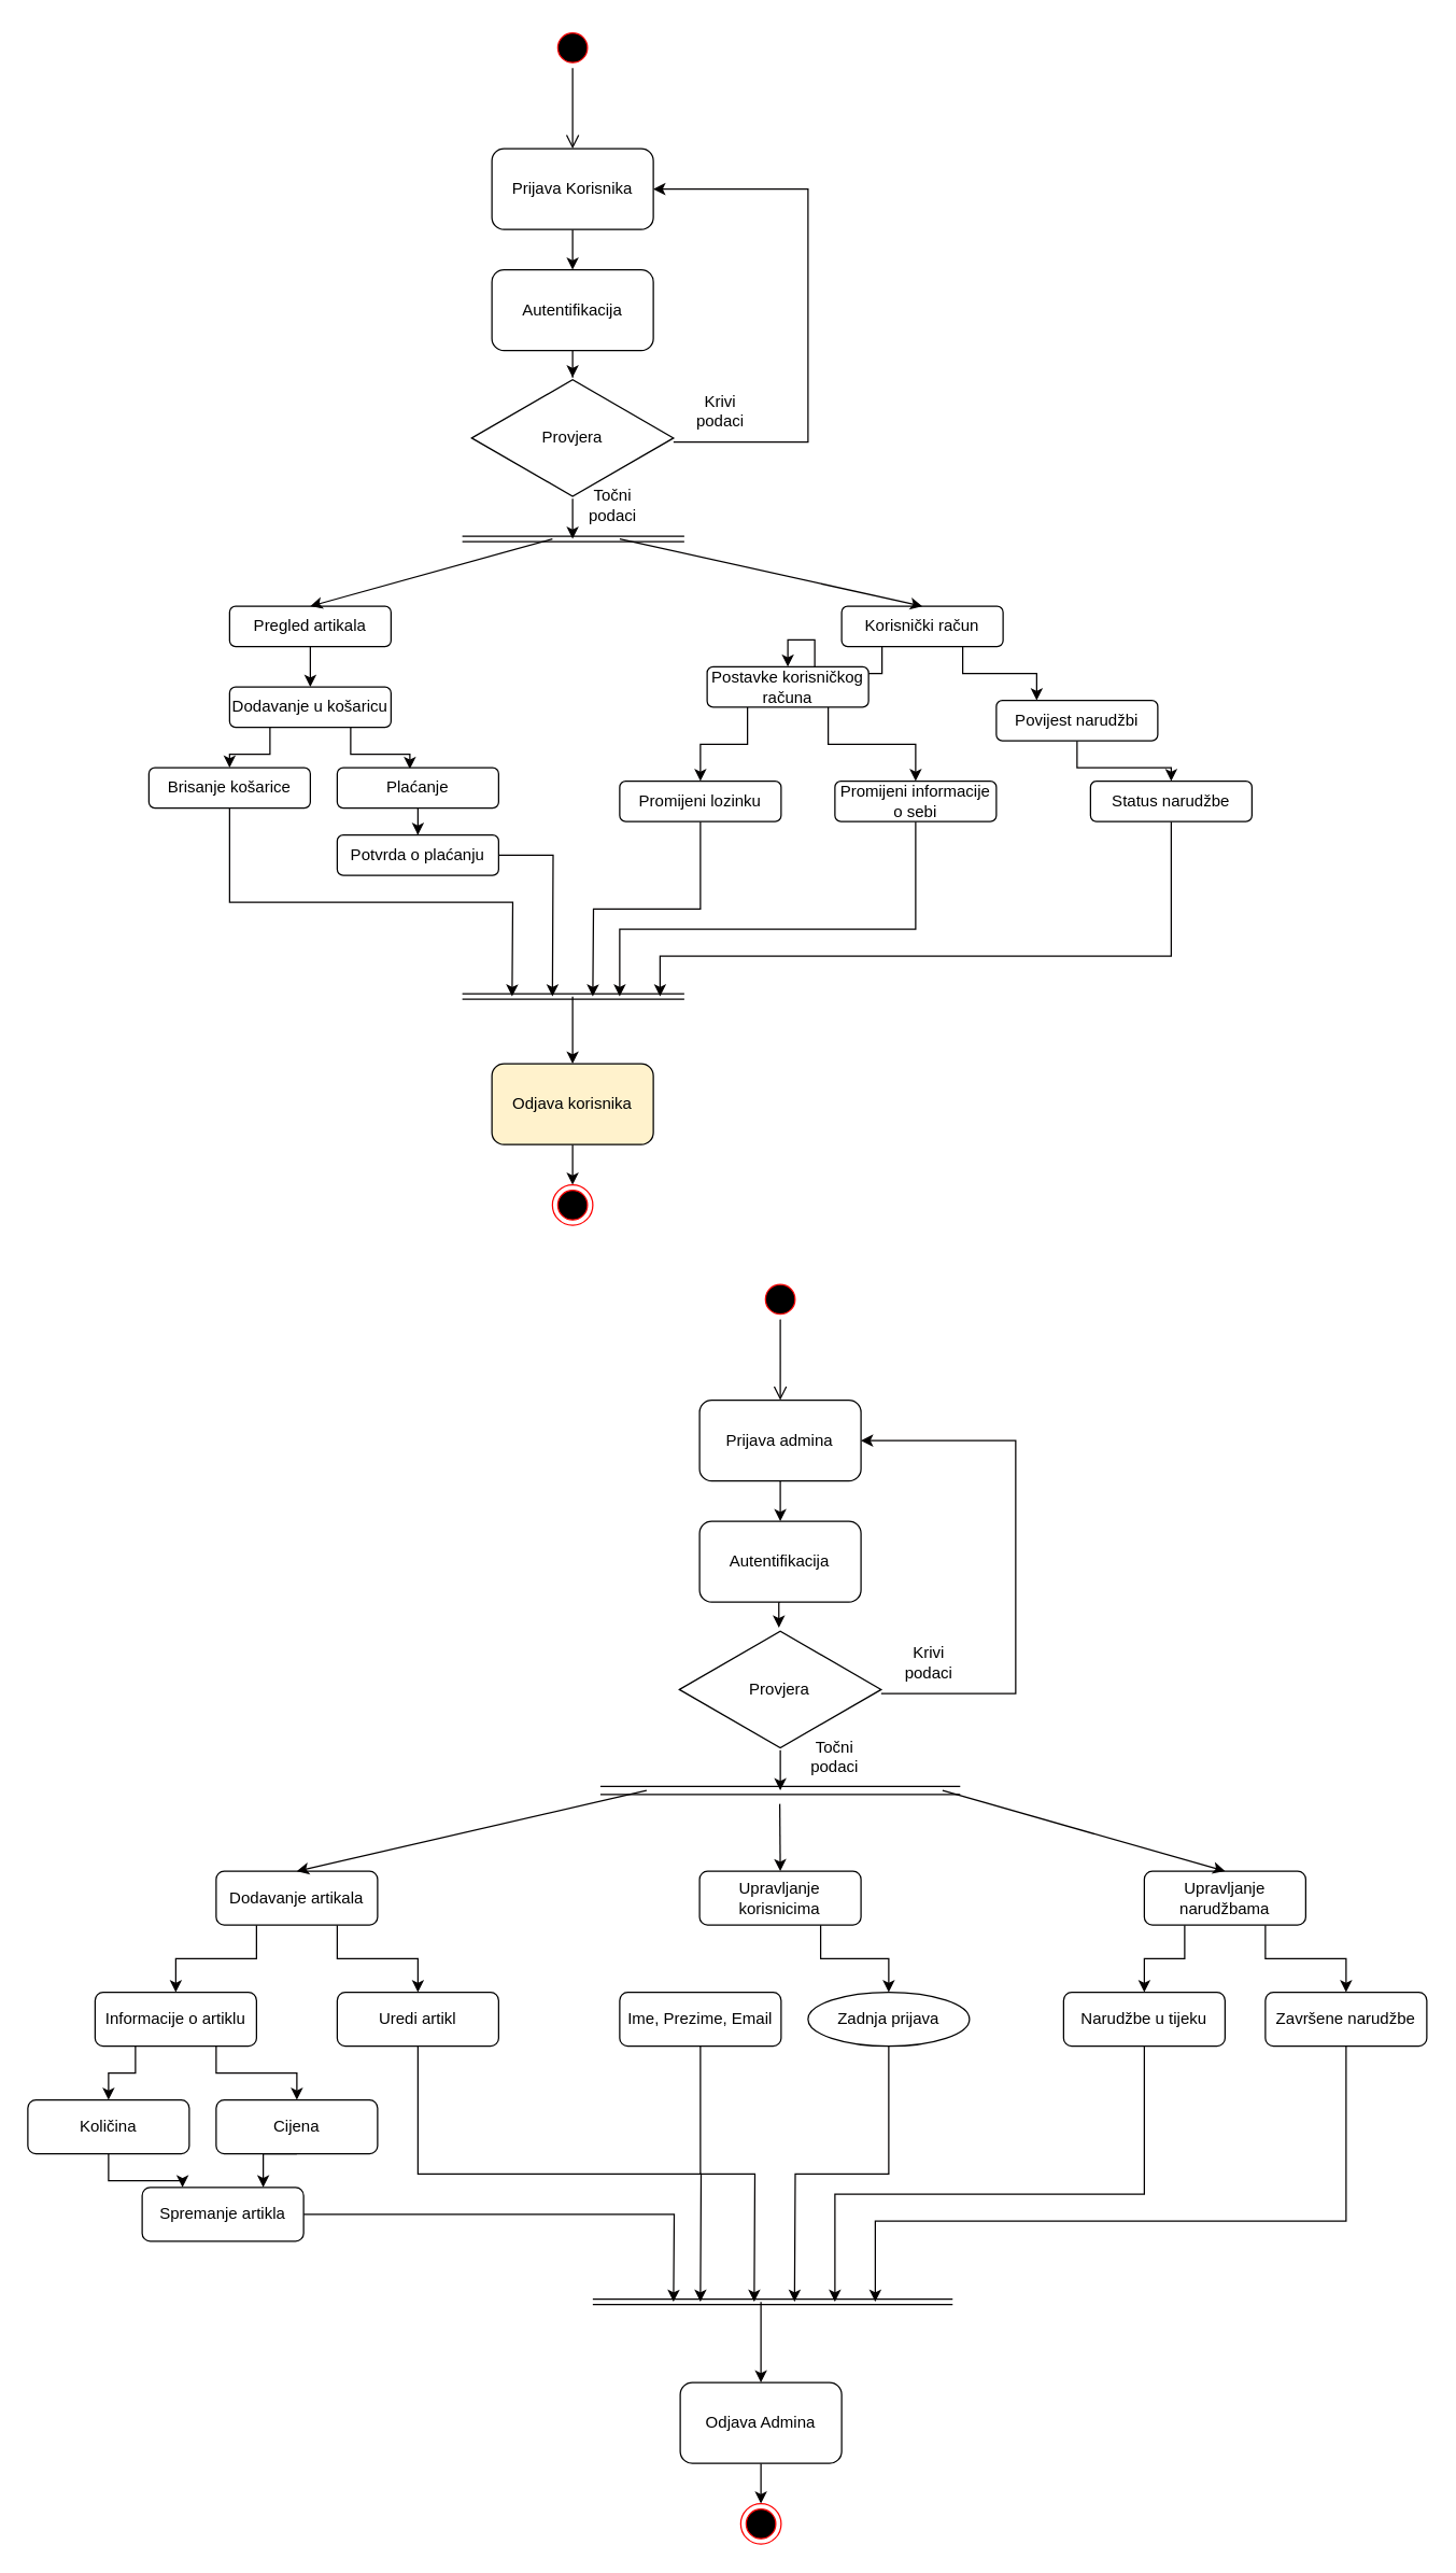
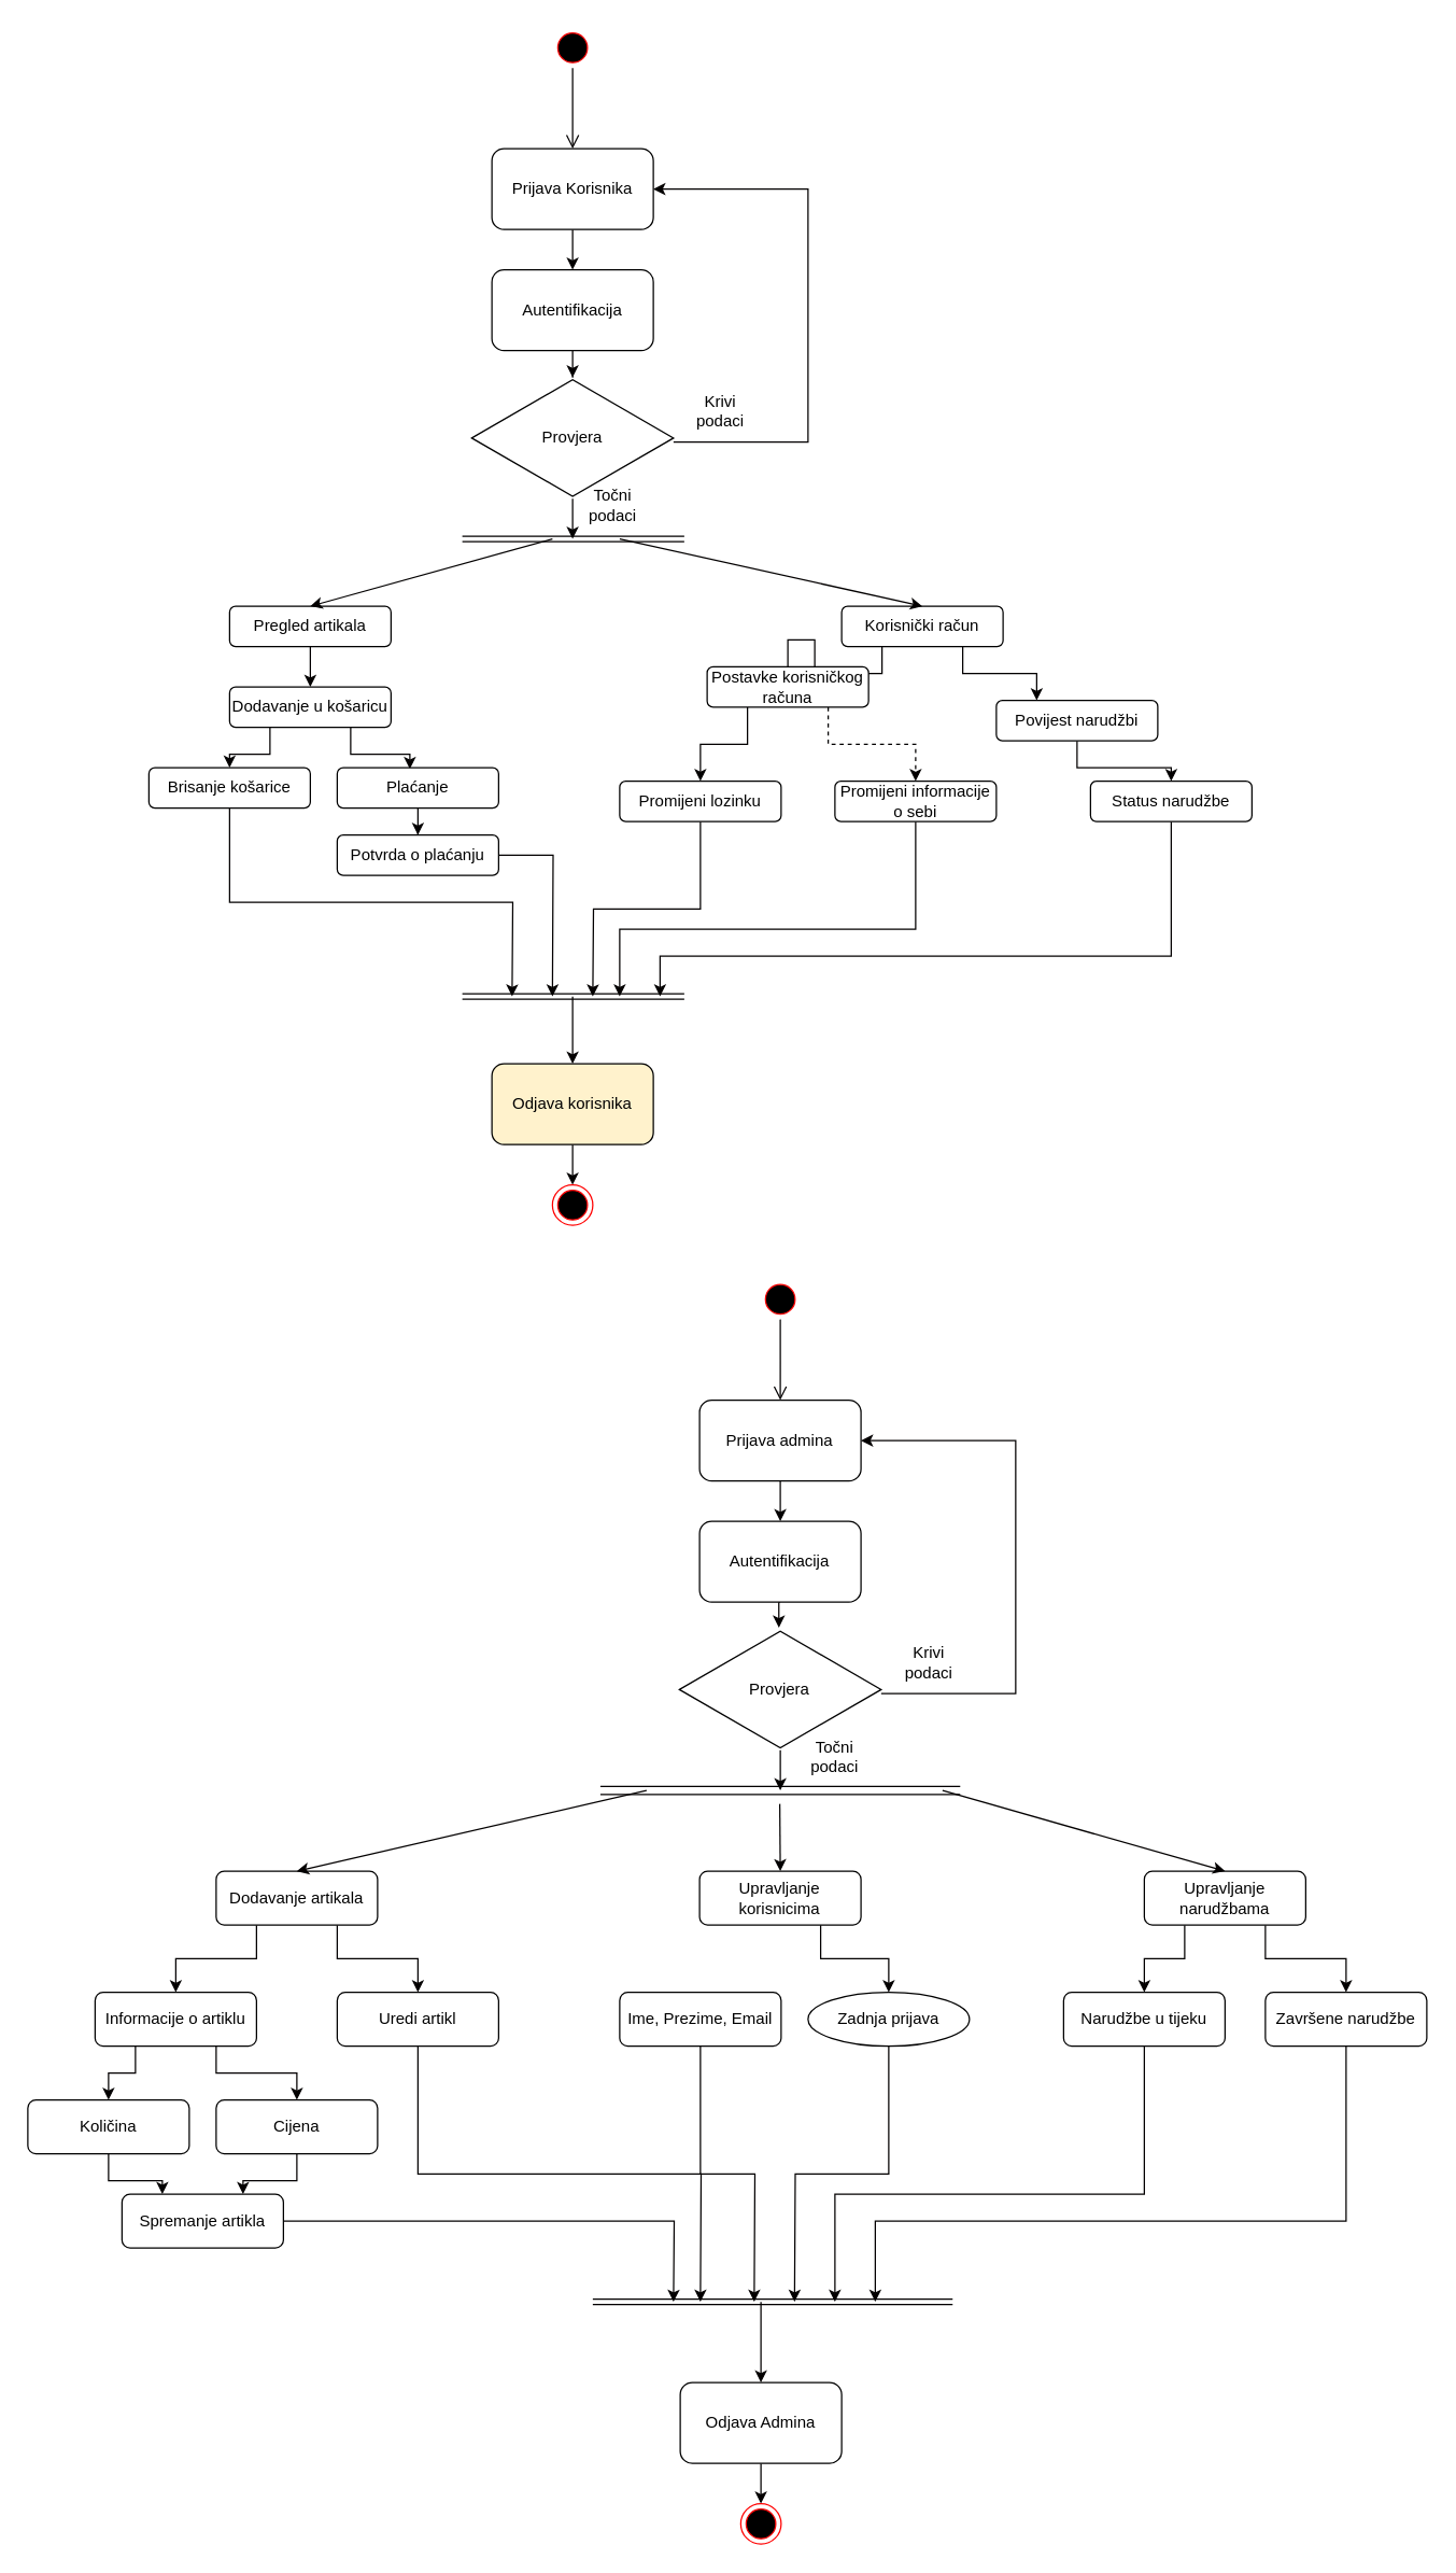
- <mxCell id="25" style="edgeStyle=orthogonalEdgeStyle;rounded=0;orthogonalLoop=1;jettySize=auto;html=1;exitX=0.25;exitY=1;exitDx=0;exitDy=0;entryX=0.5;entryY=0;entryDx=0;entryDy=0;strokeColor=#030001;" edge="1" parent="1" source="27" target="32"><mxGeometry relative="1" as="geometry" /></mxCell>
+ <mxCell id="25" style="edgeStyle=orthogonalEdgeStyle;rounded=0;orthogonalLoop=1;jettySize=auto;html=1;exitX=0.25;exitY=1;exitDx=0;exitDy=0;entryX=0.5;entryY=0;entryDx=0;entryDy=0;strokeColor=#030001;endArrow=none;" edge="1" parent="1" source="27" target="32"><mxGeometry relative="1" as="geometry" /></mxCell>
- <mxCell id="31" style="edgeStyle=orthogonalEdgeStyle;rounded=0;orthogonalLoop=1;jettySize=auto;html=1;exitX=0.75;exitY=1;exitDx=0;exitDy=0;entryX=0.5;entryY=0;entryDx=0;entryDy=0;strokeColor=#030001;" edge="1" parent="1" source="32" target="22"><mxGeometry relative="1" as="geometry" /></mxCell>
+ <mxCell id="31" style="edgeStyle=orthogonalEdgeStyle;rounded=0;orthogonalLoop=1;jettySize=auto;html=1;exitX=0.75;exitY=1;exitDx=0;exitDy=0;entryX=0.5;entryY=0;entryDx=0;entryDy=0;strokeColor=#030001;dashed=1;" edge="1" parent="1" source="32" target="22"><mxGeometry relative="1" as="geometry" /></mxCell>
- <mxCell id="81" value="Spremanje artikla" style="rounded=1;whiteSpace=wrap;html=1;" vertex="1" parent="1"><mxGeometry x="105" y="1625" width="120" height="40" as="geometry" /></mxCell>
+ <mxCell id="81" value="Spremanje artikla" style="rounded=1;whiteSpace=wrap;html=1;" vertex="1" parent="1"><mxGeometry x="90" y="1630" width="120" height="40" as="geometry" /></mxCell>
